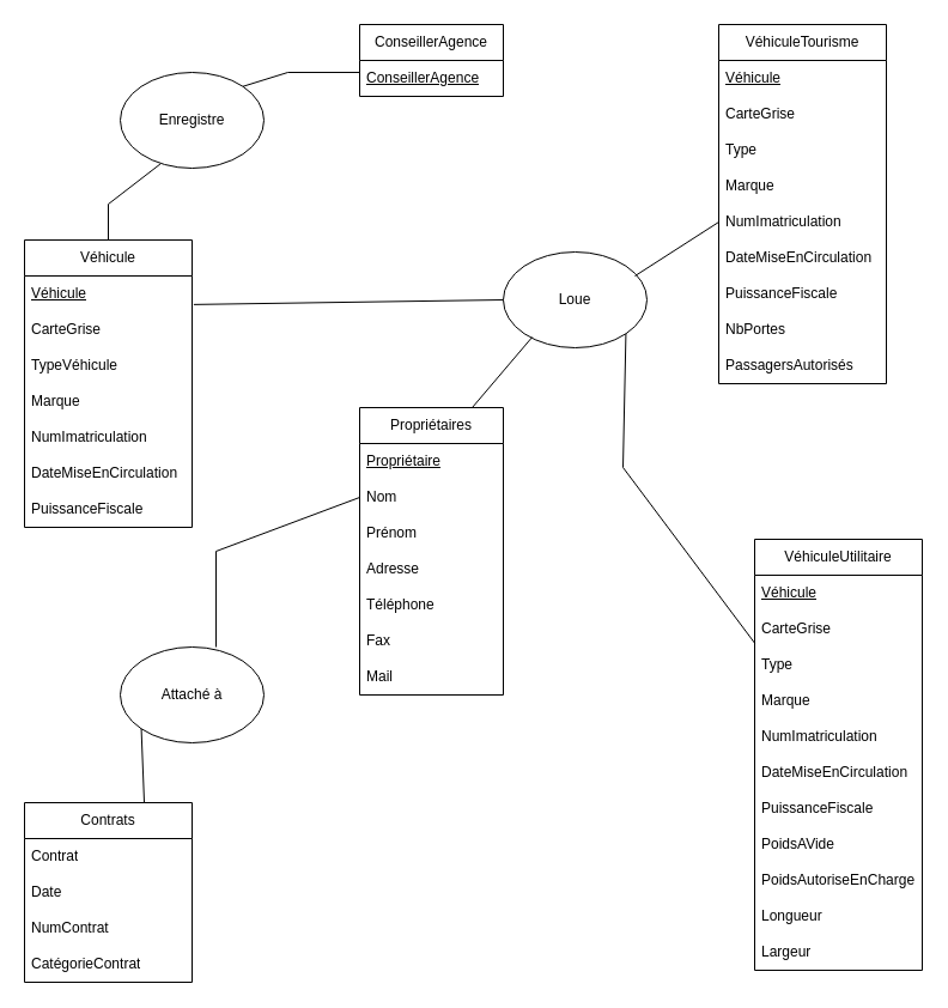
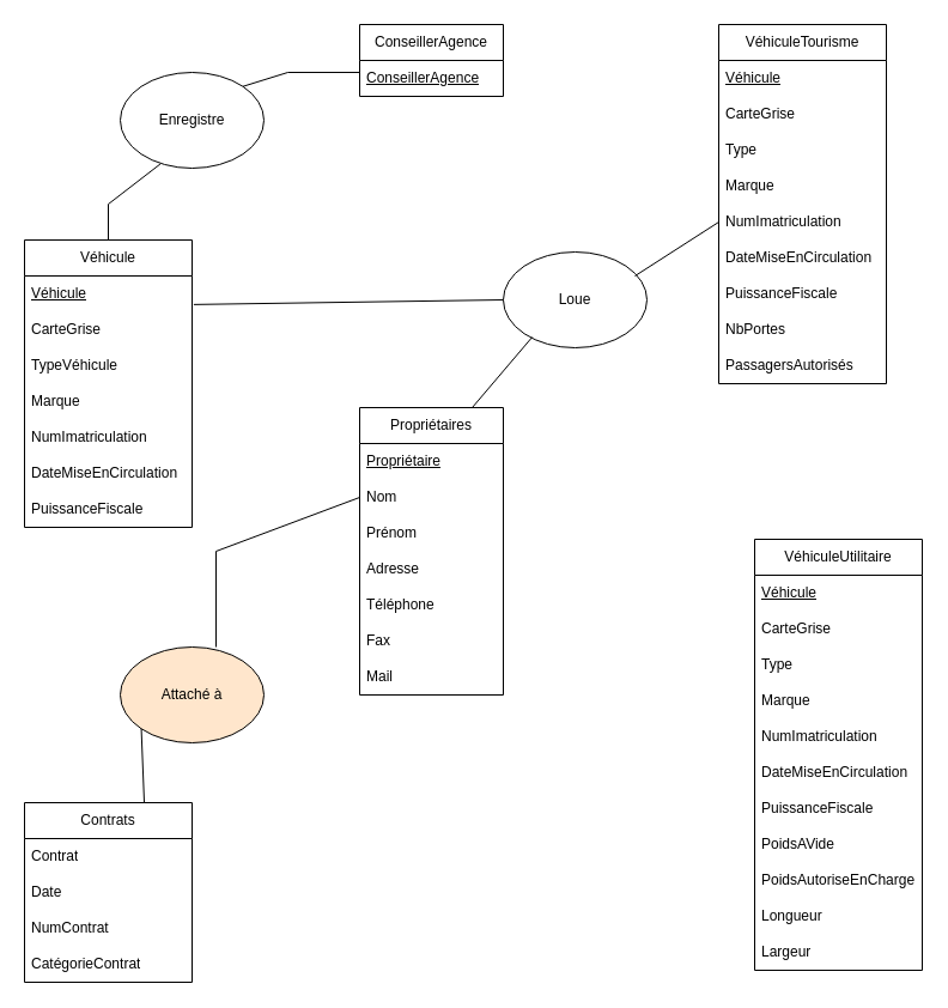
- <mxCell id="51" value="" style="endArrow=none;html=1;rounded=0;entryX=1;entryY=1;entryDx=0;entryDy=0;" edge="1" parent="1" source="30" target="47"><mxGeometry width="50" height="50" relative="1" as="geometry"><mxPoint x="455" y="340" as="sourcePoint" /><mxPoint x="505" y="290" as="targetPoint" /><Array as="points"><mxPoint x="520" y="390" /></Array></mxGeometry></mxCell>
- <mxCell id="52" value="Attaché à" style="ellipse;whiteSpace=wrap;html=1;" vertex="1" parent="1"><mxGeometry x="100" y="540" width="120" height="80" as="geometry" /></mxCell>
+ <mxCell id="52" value="Attaché à" style="ellipse;whiteSpace=wrap;html=1;fillColor=#ffe6cc;" vertex="1" parent="1"><mxGeometry x="100" y="540" width="120" height="80" as="geometry" /></mxCell>
